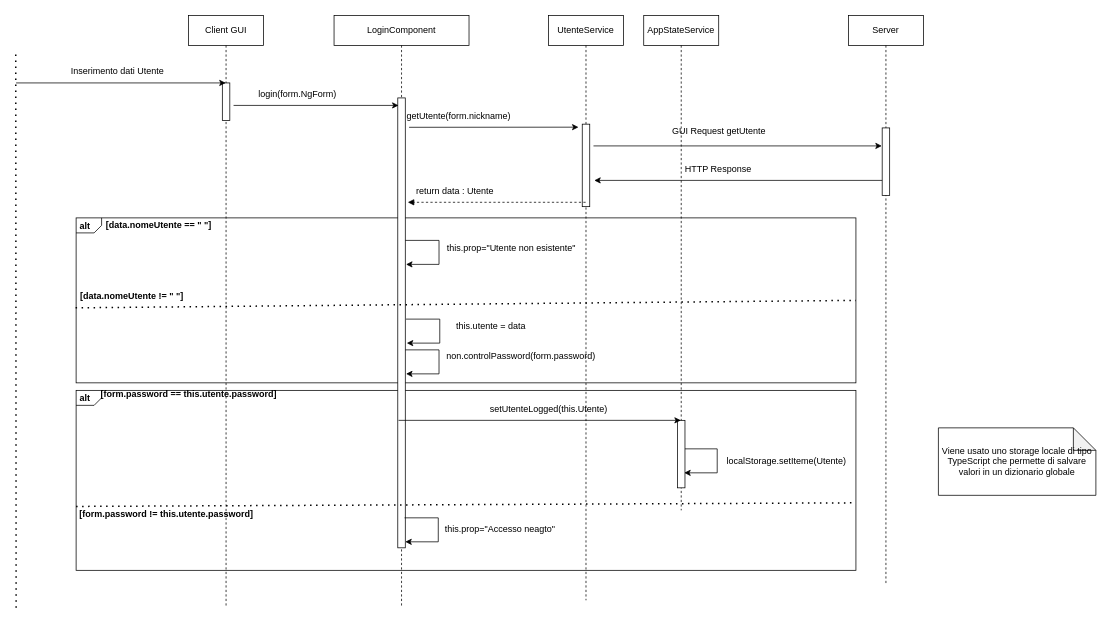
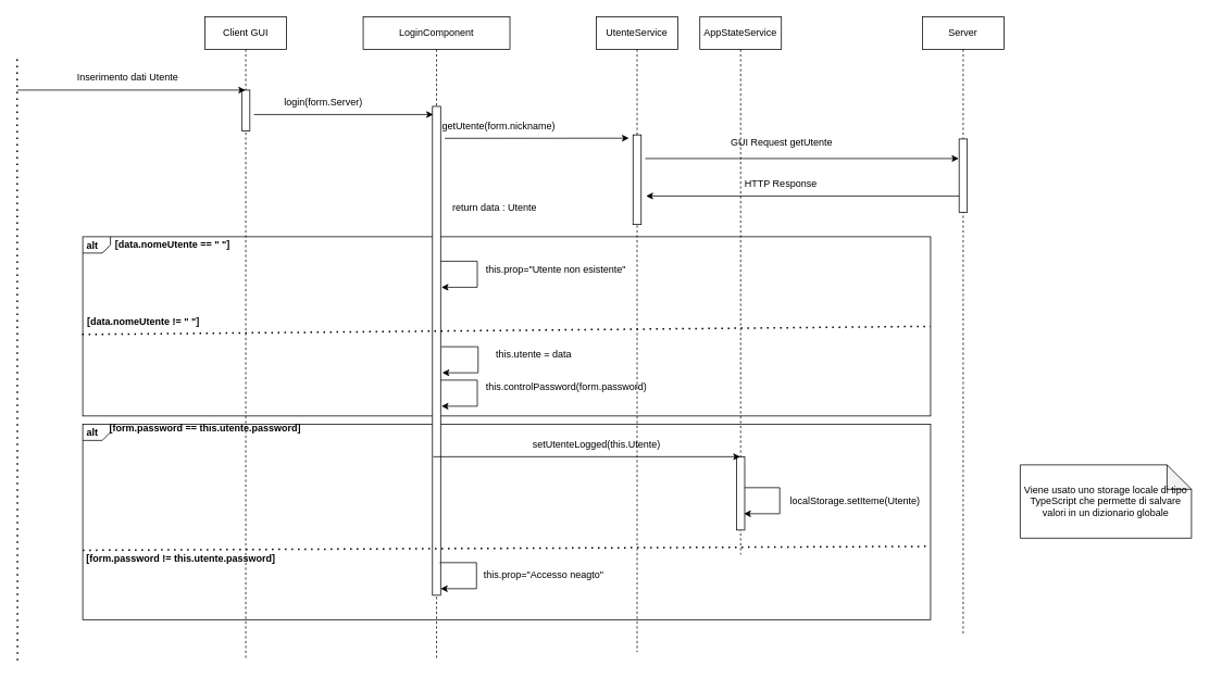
- <mxCell id="21" value="login(form.NgForm)" style="text;html=1;align=center;verticalAlign=middle;resizable=0;points=[];autosize=1;strokeColor=none;fillColor=none;" parent="1" vertex="1"><mxGeometry x="331" y="110" width="130" height="30" as="geometry" /></mxCell>
+ <mxCell id="21" value="login(form.Server)" style="text;html=1;align=center;verticalAlign=middle;resizable=0;points=[];autosize=1;strokeColor=none;fillColor=none;" parent="1" vertex="1"><mxGeometry x="331" y="110" width="130" height="30" as="geometry" /></mxCell>
- <mxCell id="26" value="" style="html=1;verticalAlign=bottom;labelBackgroundColor=none;endArrow=block;endFill=1;dashed=1;rounded=0;entryX=0.018;entryY=0.973;entryDx=0;entryDy=0;entryPerimeter=0;" parent="1" source="11" target="27" edge="1"><mxGeometry width="160" relative="1" as="geometry"><mxPoint x="710.5" y="275" as="sourcePoint" /><mxPoint x="531" y="270" as="targetPoint" /></mxGeometry></mxCell>
- <mxCell id="8" value="non.controlPassword(form.password)" style="text;html=1;align=center;verticalAlign=middle;resizable=0;points=[];autosize=1;strokeColor=none;fillColor=none;" parent="5" vertex="1"><mxGeometry x="139" y="440" width="220" height="30" as="geometry" /></mxCell>
+ <mxCell id="8" value="this.controlPassword(form.password)" style="text;html=1;align=center;verticalAlign=middle;resizable=0;points=[];autosize=1;strokeColor=none;fillColor=none;" parent="5" vertex="1"><mxGeometry x="139" y="440" width="220" height="30" as="geometry" /></mxCell>
